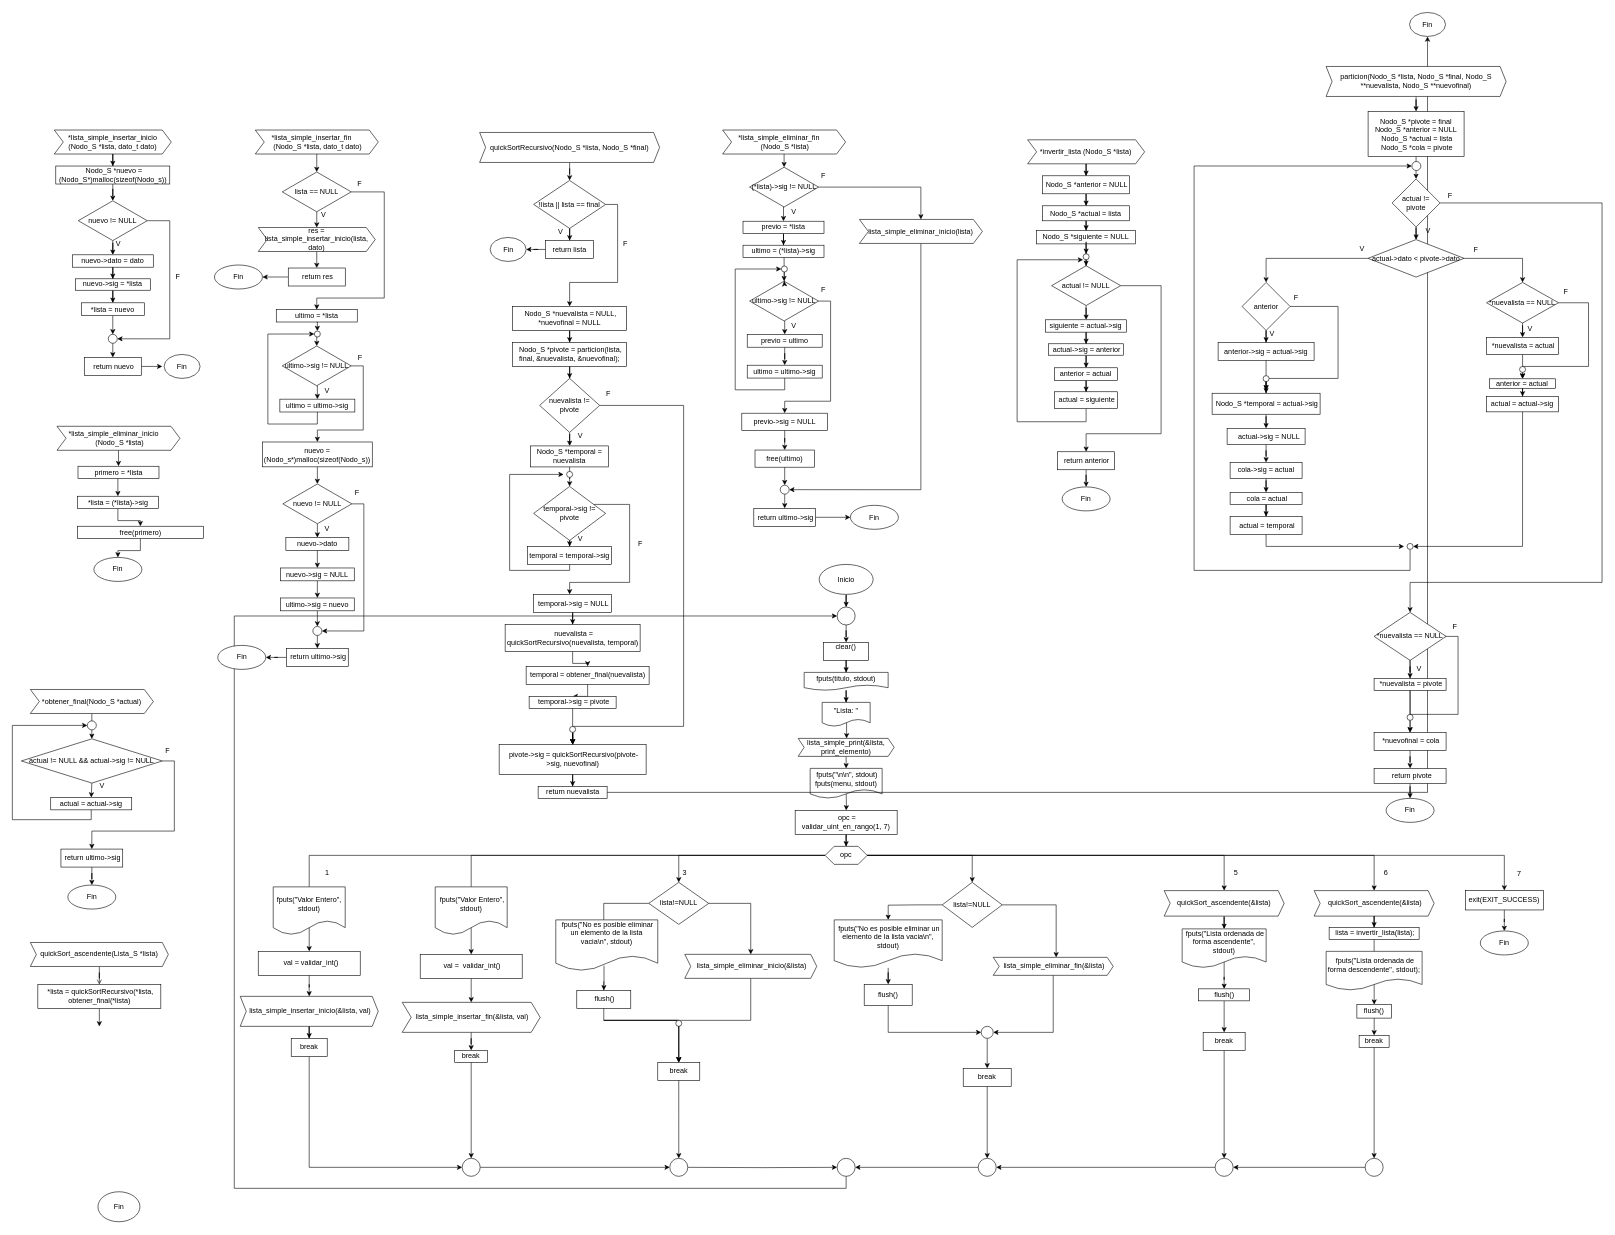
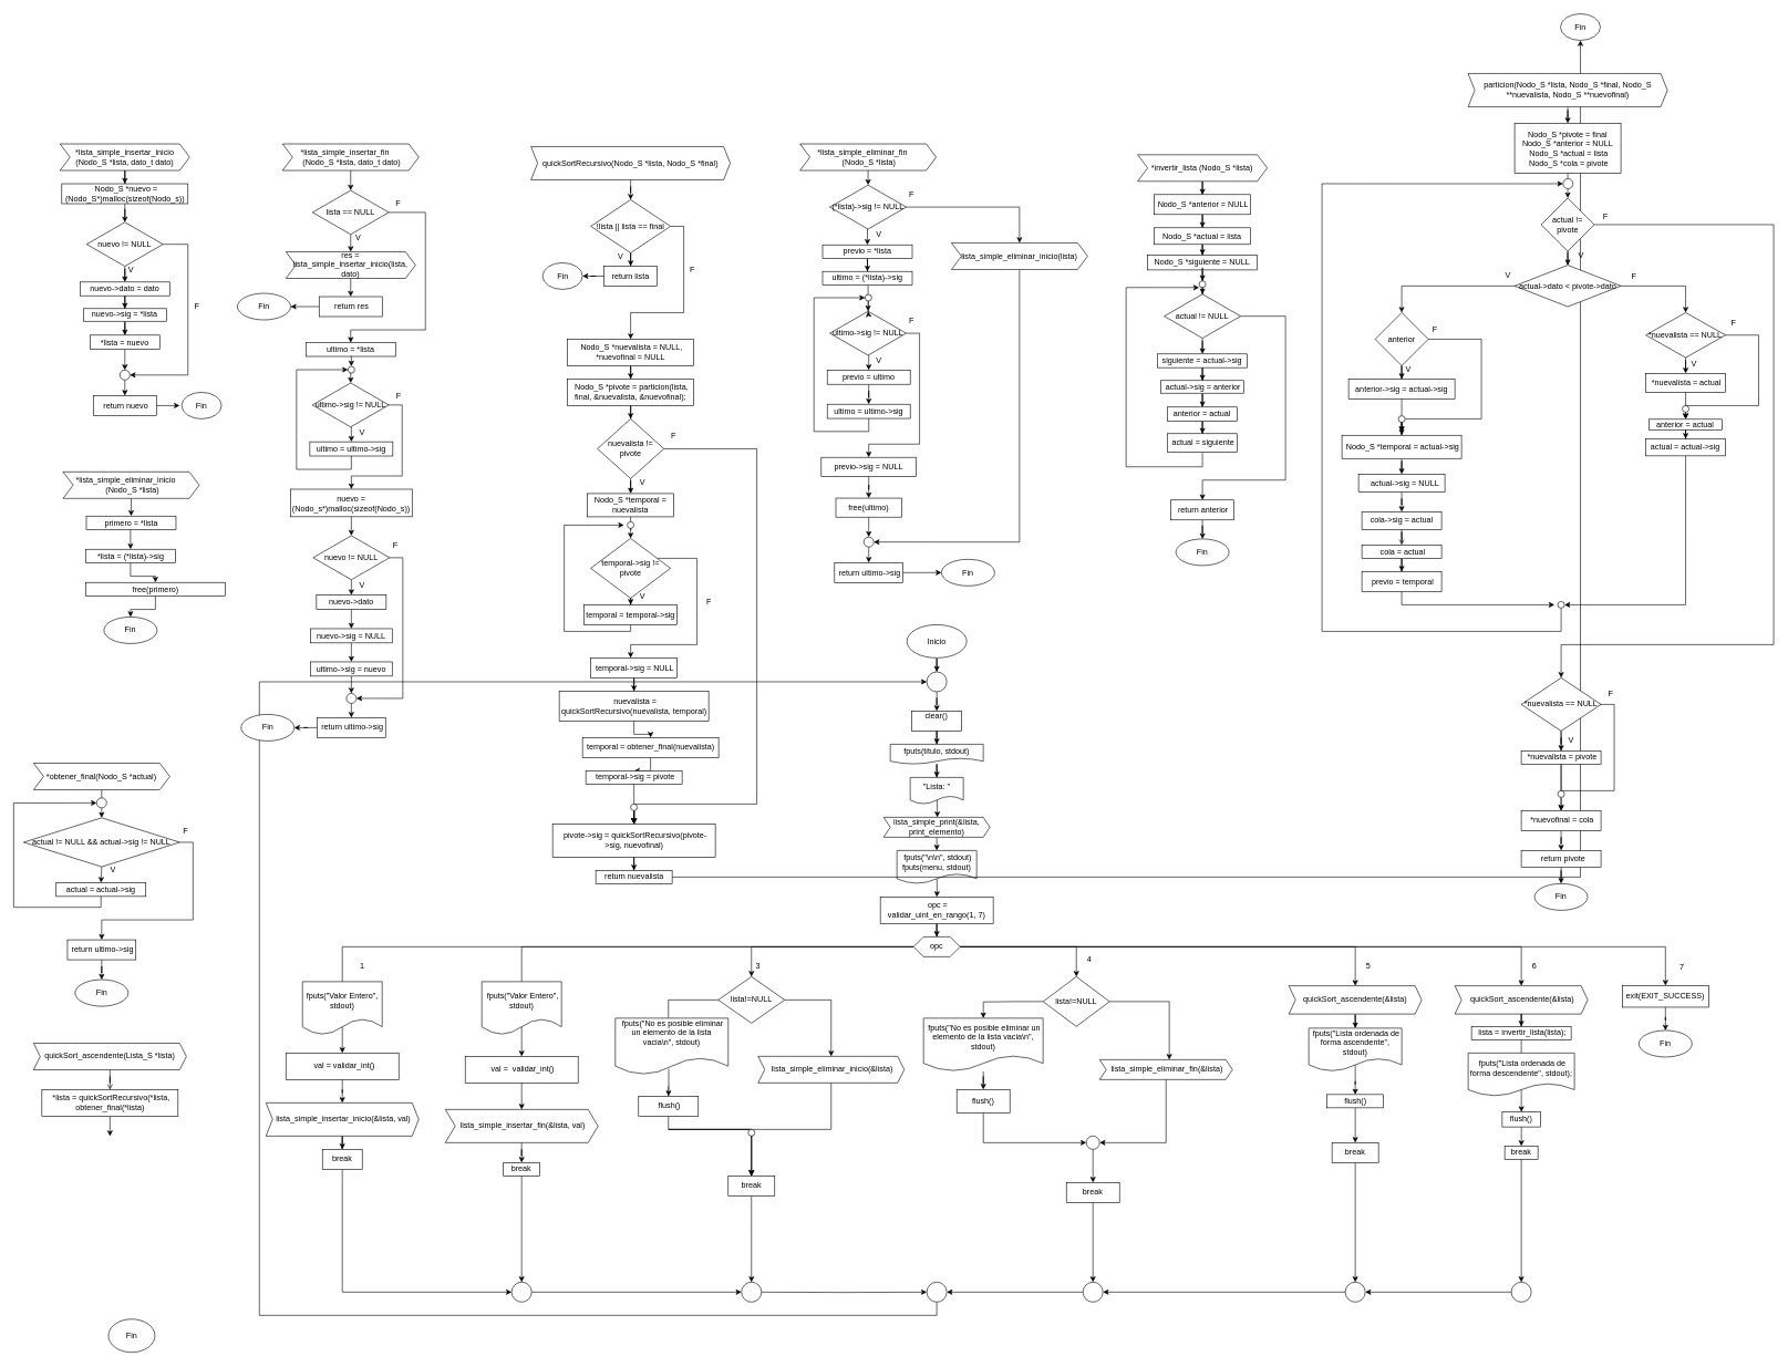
- <mxCell id="265" value="" style="edgeStyle=orthogonalEdgeStyle;rounded=0;orthogonalLoop=1;jettySize=auto;html=1;" parent="1" source="266" target="268" edge="1"><mxGeometry relative="1" as="geometry" /></mxCell>
+ <mxCell id="265" value="" style="edgeStyle=orthogonalEdgeStyle;rounded=0;orthogonalLoop=1;jettySize=auto;html=1;endArrow=open;" parent="1" source="266" target="268" edge="1"><mxGeometry relative="1" as="geometry" /></mxCell>
- <mxCell id="270" value="&amp;nbsp;actual = temporal" style="whiteSpace=wrap;html=1;" parent="1" vertex="1"><mxGeometry x="2049.93" y="860" width="120" height="29.85" as="geometry" /></mxCell>
+ <mxCell id="270" value="&amp;nbsp;previo = temporal" style="whiteSpace=wrap;html=1;" parent="1" vertex="1"><mxGeometry x="2049.93" y="860" width="120" height="29.85" as="geometry" /></mxCell>
+ <mxCell id="327" value="4" style="text;html=1;align=center;verticalAlign=middle;whiteSpace=wrap;rounded=0;" vertex="1" parent="1"><mxGeometry x="1610.06" y="1430" width="60" height="30" as="geometry" /></mxCell>
